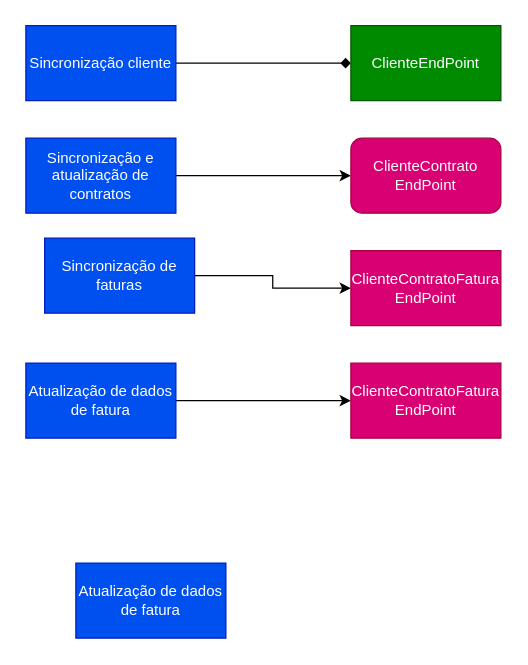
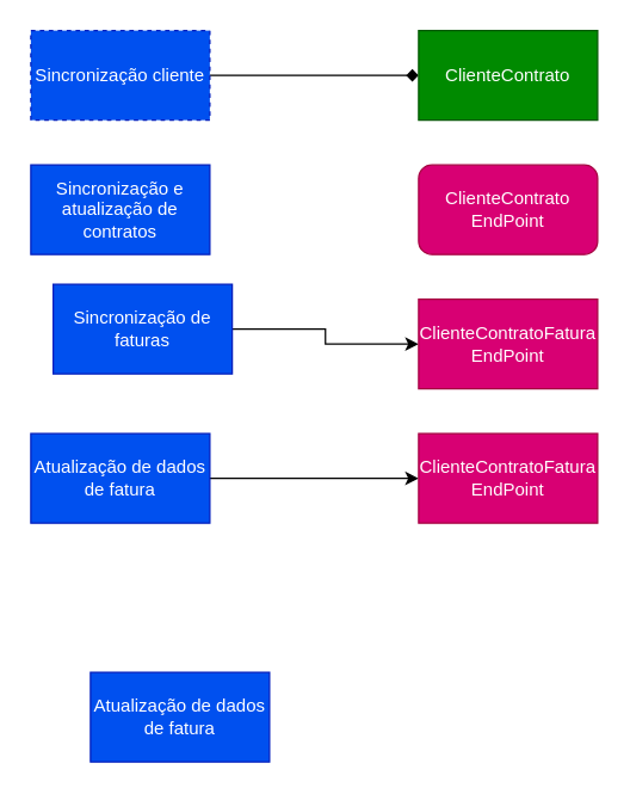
- <mxCell id="3" value="Sincronização cliente" style="rounded=0;whiteSpace=wrap;html=1;fillColor=#0050ef;fontColor=#ffffff;strokeColor=#001DBC;" parent="1" vertex="1"><mxGeometry x="20" y="20" width="120" height="60" as="geometry" /></mxCell>
+ <mxCell id="3" value="Sincronização cliente" style="rounded=0;whiteSpace=wrap;html=1;fillColor=#0050ef;fontColor=#ffffff;strokeColor=#001DBC;dashed=1;" parent="1" vertex="1"><mxGeometry x="20" y="20" width="120" height="60" as="geometry" /></mxCell>
- <mxCell id="4" value="ClienteEndPoint" style="rounded=0;whiteSpace=wrap;html=1;fillColor=#008a00;fontColor=#ffffff;strokeColor=#005700;" vertex="1" parent="1"><mxGeometry x="280" y="20" width="120" height="60" as="geometry" /></mxCell>
+ <mxCell id="4" value="ClienteContrato" style="rounded=0;whiteSpace=wrap;html=1;fillColor=#008a00;fontColor=#ffffff;strokeColor=#005700;" vertex="1" parent="1"><mxGeometry x="280" y="20" width="120" height="60" as="geometry" /></mxCell>
- <mxCell id="5" style="edgeStyle=orthogonalEdgeStyle;rounded=0;orthogonalLoop=1;jettySize=auto;html=1;" edge="1" parent="1" source="6" target="7"><mxGeometry relative="1" as="geometry" /></mxCell>
